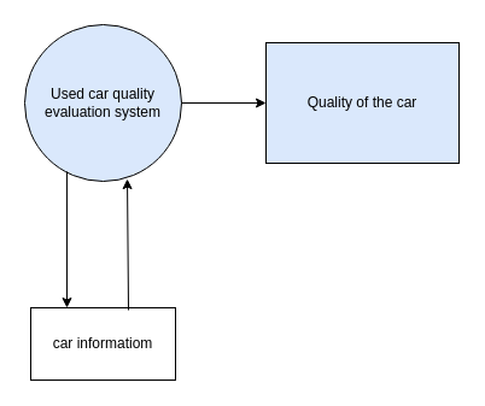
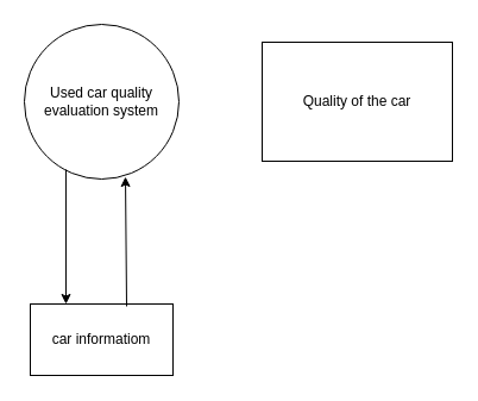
- <mxCell id="2" value="Used car quality evaluation system" style="ellipse;whiteSpace=wrap;html=1;aspect=fixed;fillColor=#dae8fc;" vertex="1" parent="1"><mxGeometry x="20" y="20" width="130" height="130" as="geometry" /></mxCell>
+ <mxCell id="2" value="Used car quality evaluation system" style="ellipse;whiteSpace=wrap;html=1;aspect=fixed;" vertex="1" parent="1"><mxGeometry x="20" y="20" width="130" height="130" as="geometry" /></mxCell>
- <mxCell id="6" value="" style="endArrow=classic;html=1;exitX=1;exitY=0.5;exitDx=0;exitDy=0;" edge="1" parent="1" source="2" target="7"><mxGeometry width="50" height="50" relative="1" as="geometry"><mxPoint x="220" y="135" as="sourcePoint" /><mxPoint x="230" y="85" as="targetPoint" /></mxGeometry></mxCell>
- <mxCell id="7" value="Quality of the car" style="rounded=0;whiteSpace=wrap;html=1;fillColor=#dae8fc;" vertex="1" parent="1"><mxGeometry x="220" y="35" width="160" height="100" as="geometry" /></mxCell>
+ <mxCell id="7" value="Quality of the car" style="rounded=0;whiteSpace=wrap;html=1;" vertex="1" parent="1"><mxGeometry x="220" y="35" width="160" height="100" as="geometry" /></mxCell>
